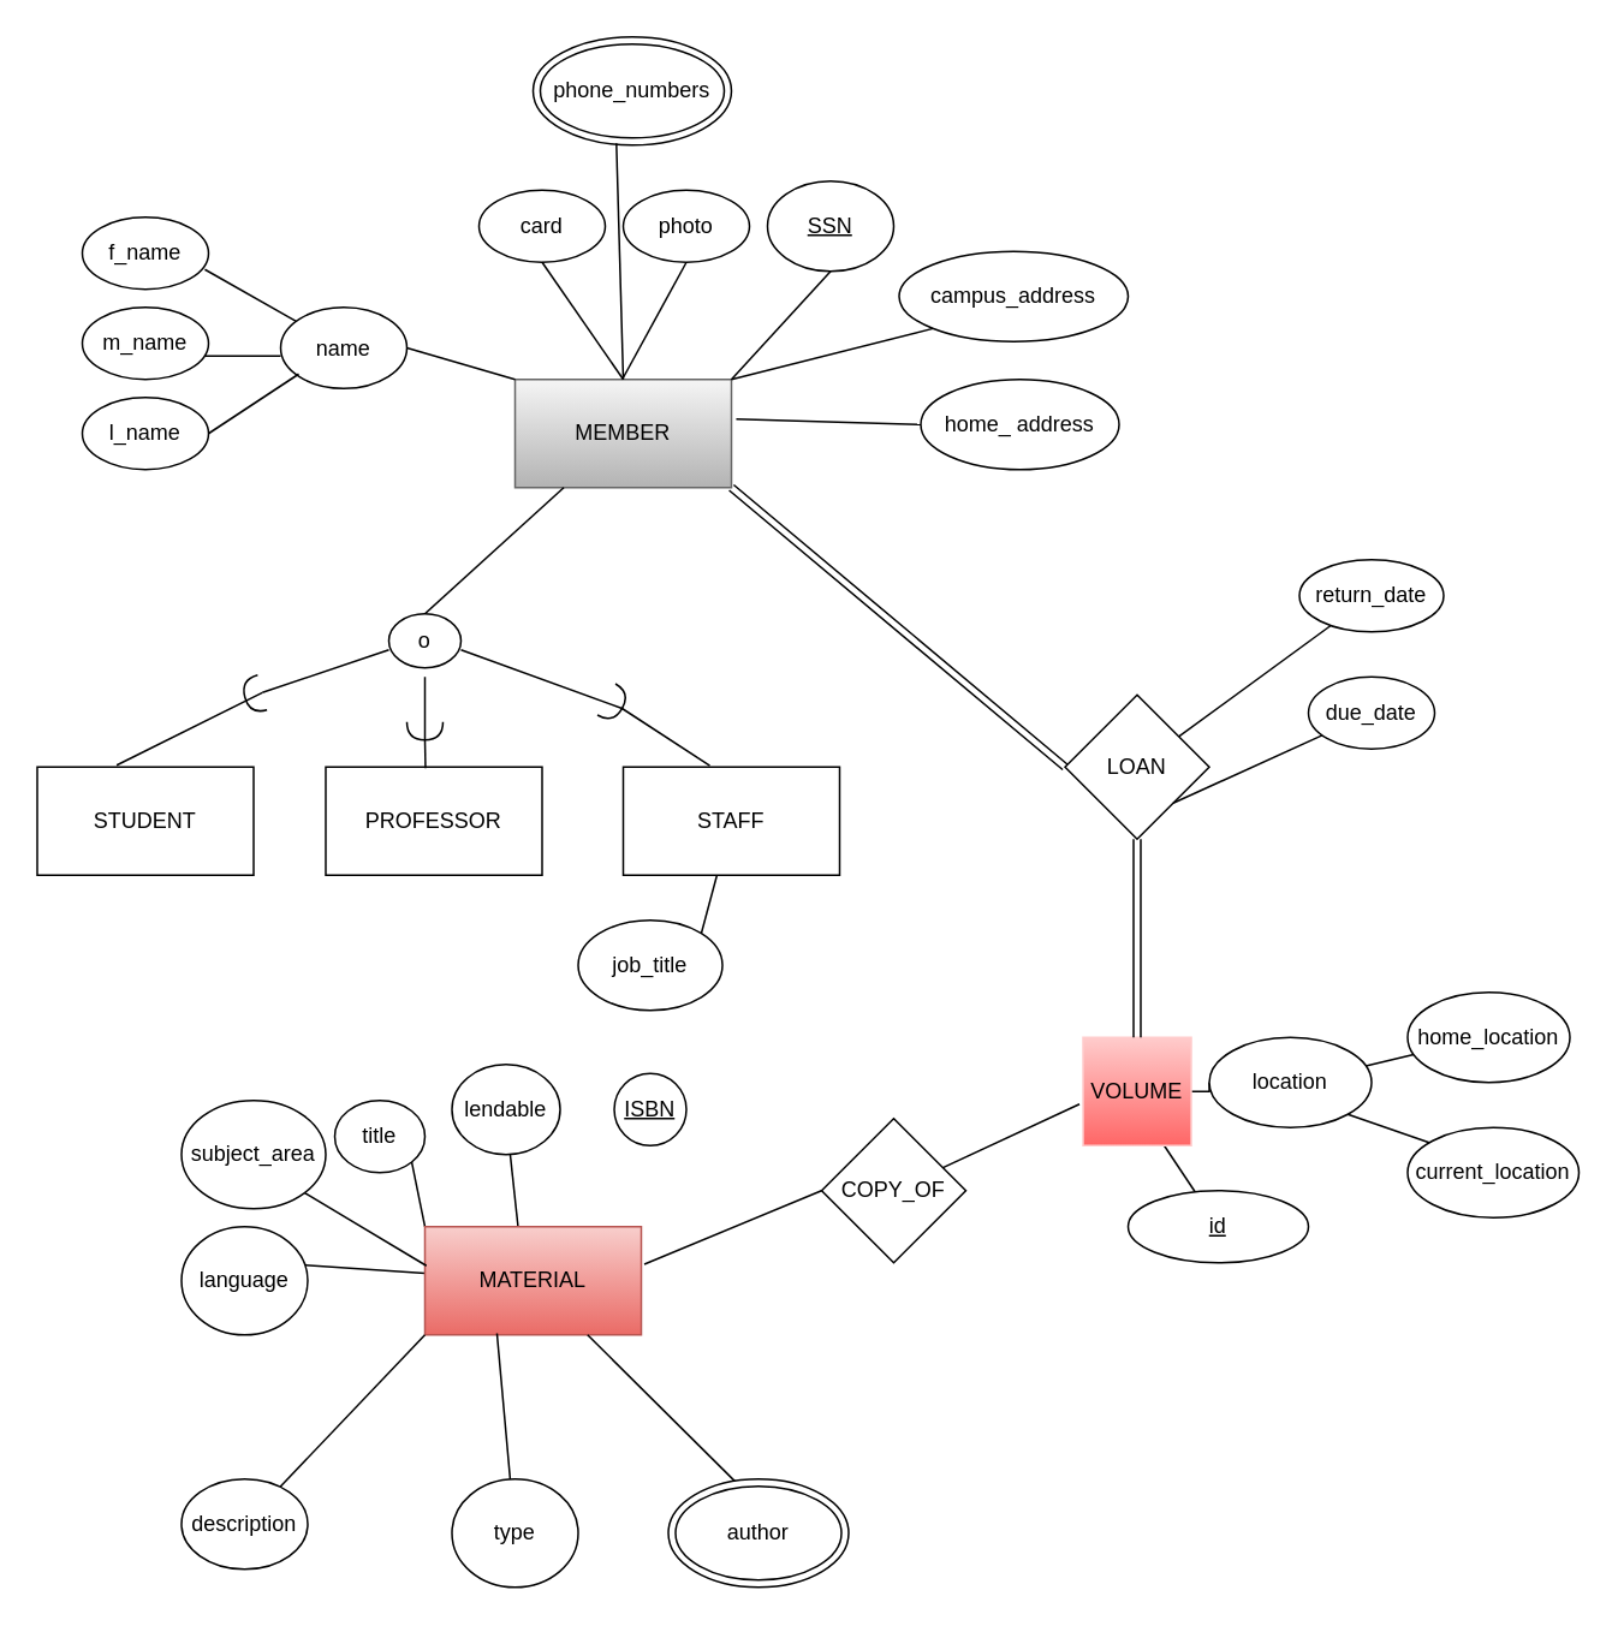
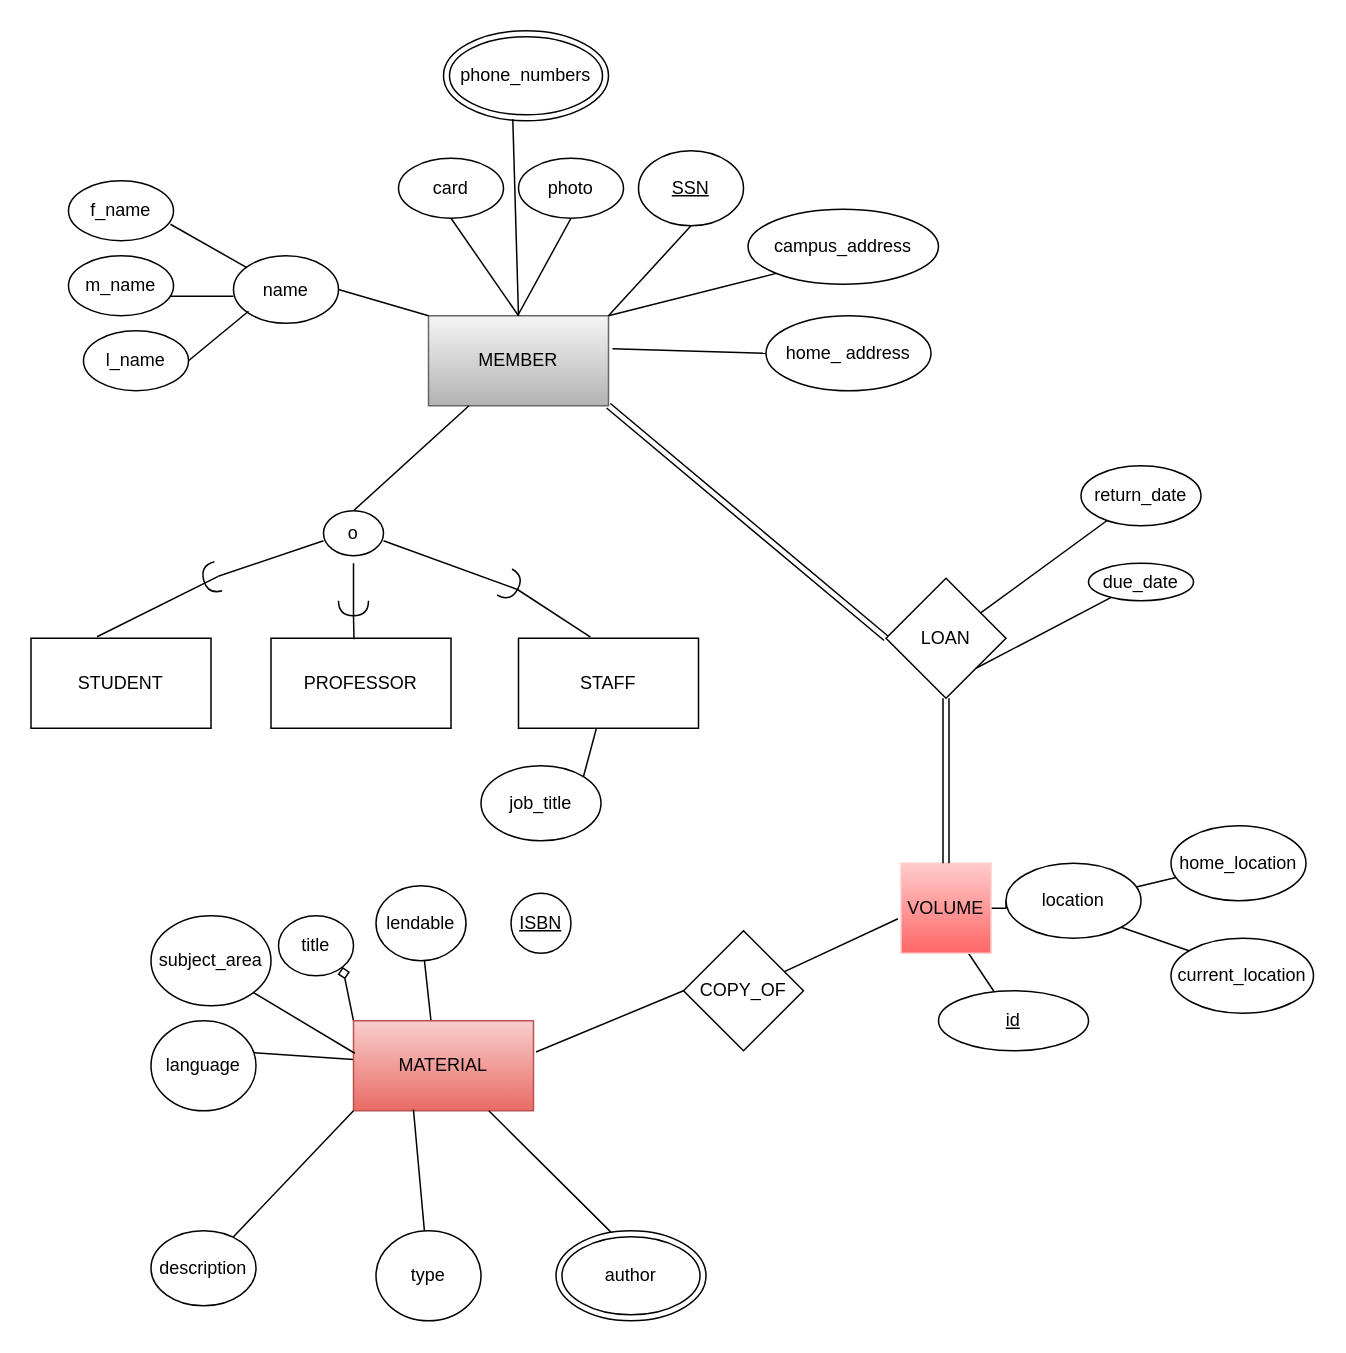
- <mxCell id="16" value="l_name" style="ellipse;whiteSpace=wrap;html=1;" parent="1" vertex="1"><mxGeometry x="45" y="220" width="70" height="40" as="geometry" /></mxCell>
+ <mxCell id="16" value="l_name" style="ellipse;whiteSpace=wrap;html=1;" parent="1" vertex="1"><mxGeometry x="55" y="220" width="70" height="40" as="geometry" /></mxCell>
- <mxCell id="34" value="due_date" style="ellipse;whiteSpace=wrap;html=1;strokeColor=#000000;" parent="1" vertex="1"><mxGeometry x="725" y="375" width="70" height="40" as="geometry" /></mxCell>
+ <mxCell id="34" value="due_date" style="ellipse;whiteSpace=wrap;html=1;strokeColor=#000000;" parent="1" vertex="1"><mxGeometry x="725" y="375" width="70" height="25" as="geometry" /></mxCell>
- <mxCell id="47" style="rounded=0;orthogonalLoop=1;jettySize=auto;html=1;exitX=0;exitY=0;exitDx=0;exitDy=0;entryX=1;entryY=1;entryDx=0;entryDy=0;startArrow=none;startFill=0;endArrow=none;endFill=0;" parent="1" source="49" target="52" edge="1"><mxGeometry relative="1" as="geometry" /></mxCell>
+ <mxCell id="47" style="rounded=0;orthogonalLoop=1;jettySize=auto;html=1;exitX=0;exitY=0;exitDx=0;exitDy=0;entryX=1;entryY=1;entryDx=0;entryDy=0;startArrow=none;startFill=0;endArrow=diamond;endFill=0;" parent="1" source="49" target="52" edge="1"><mxGeometry relative="1" as="geometry" /></mxCell>
